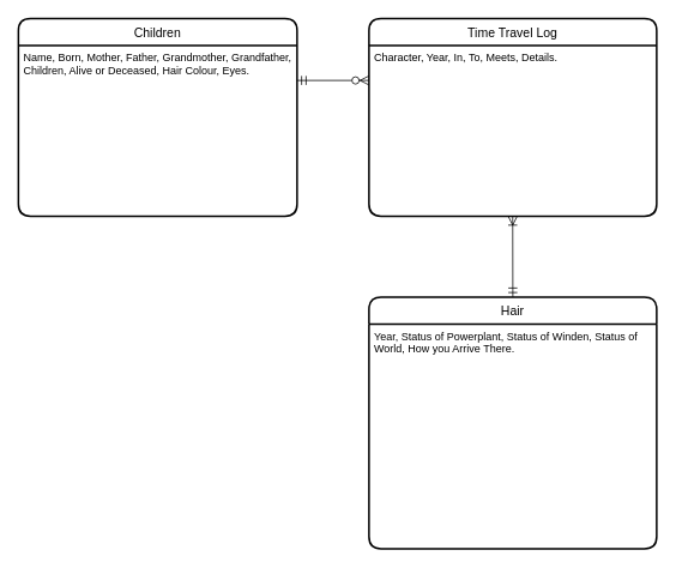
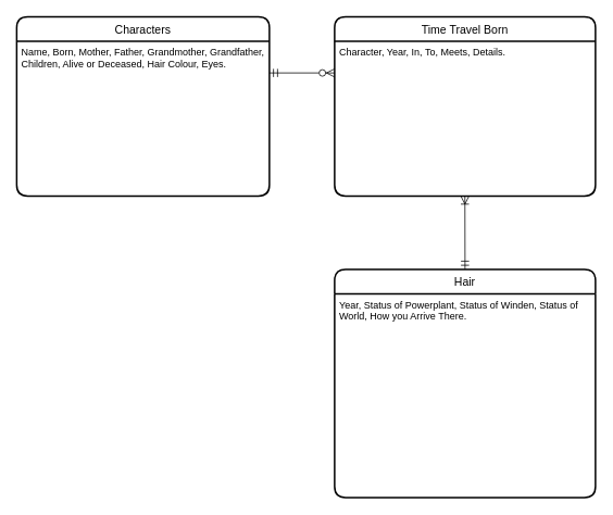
- <mxCell id="3" value="Children" parent="1" vertex="1" style="swimlane;childLayout=stackLayout;horizontal=1;startSize=30;horizontalStack=0;rounded=1;fontSize=14;fontStyle=0;strokeWidth=2;resizeParent=0;resizeLast=1;shadow=0;dashed=0;align=center;"><mxGeometry as="geometry" height="220" width="310" y="20" x="20" /></mxCell>
+ <mxCell id="3" value="Characters" parent="1" vertex="1" style="swimlane;childLayout=stackLayout;horizontal=1;startSize=30;horizontalStack=0;rounded=1;fontSize=14;fontStyle=0;strokeWidth=2;resizeParent=0;resizeLast=1;shadow=0;dashed=0;align=center;"><mxGeometry as="geometry" height="220" width="310" y="20" x="20" /></mxCell>
- <mxCell id="5" value="Time Travel Log" parent="1" vertex="1" style="swimlane;childLayout=stackLayout;horizontal=1;startSize=30;horizontalStack=0;rounded=1;fontSize=14;fontStyle=0;strokeWidth=2;resizeParent=0;resizeLast=1;shadow=0;dashed=0;align=center;"><mxGeometry as="geometry" height="220" width="320" y="20" x="410" /></mxCell>
+ <mxCell id="5" value="Time Travel Born" parent="1" vertex="1" style="swimlane;childLayout=stackLayout;horizontal=1;startSize=30;horizontalStack=0;rounded=1;fontSize=14;fontStyle=0;strokeWidth=2;resizeParent=0;resizeLast=1;shadow=0;dashed=0;align=center;"><mxGeometry as="geometry" height="220" width="320" y="20" x="410" /></mxCell>
